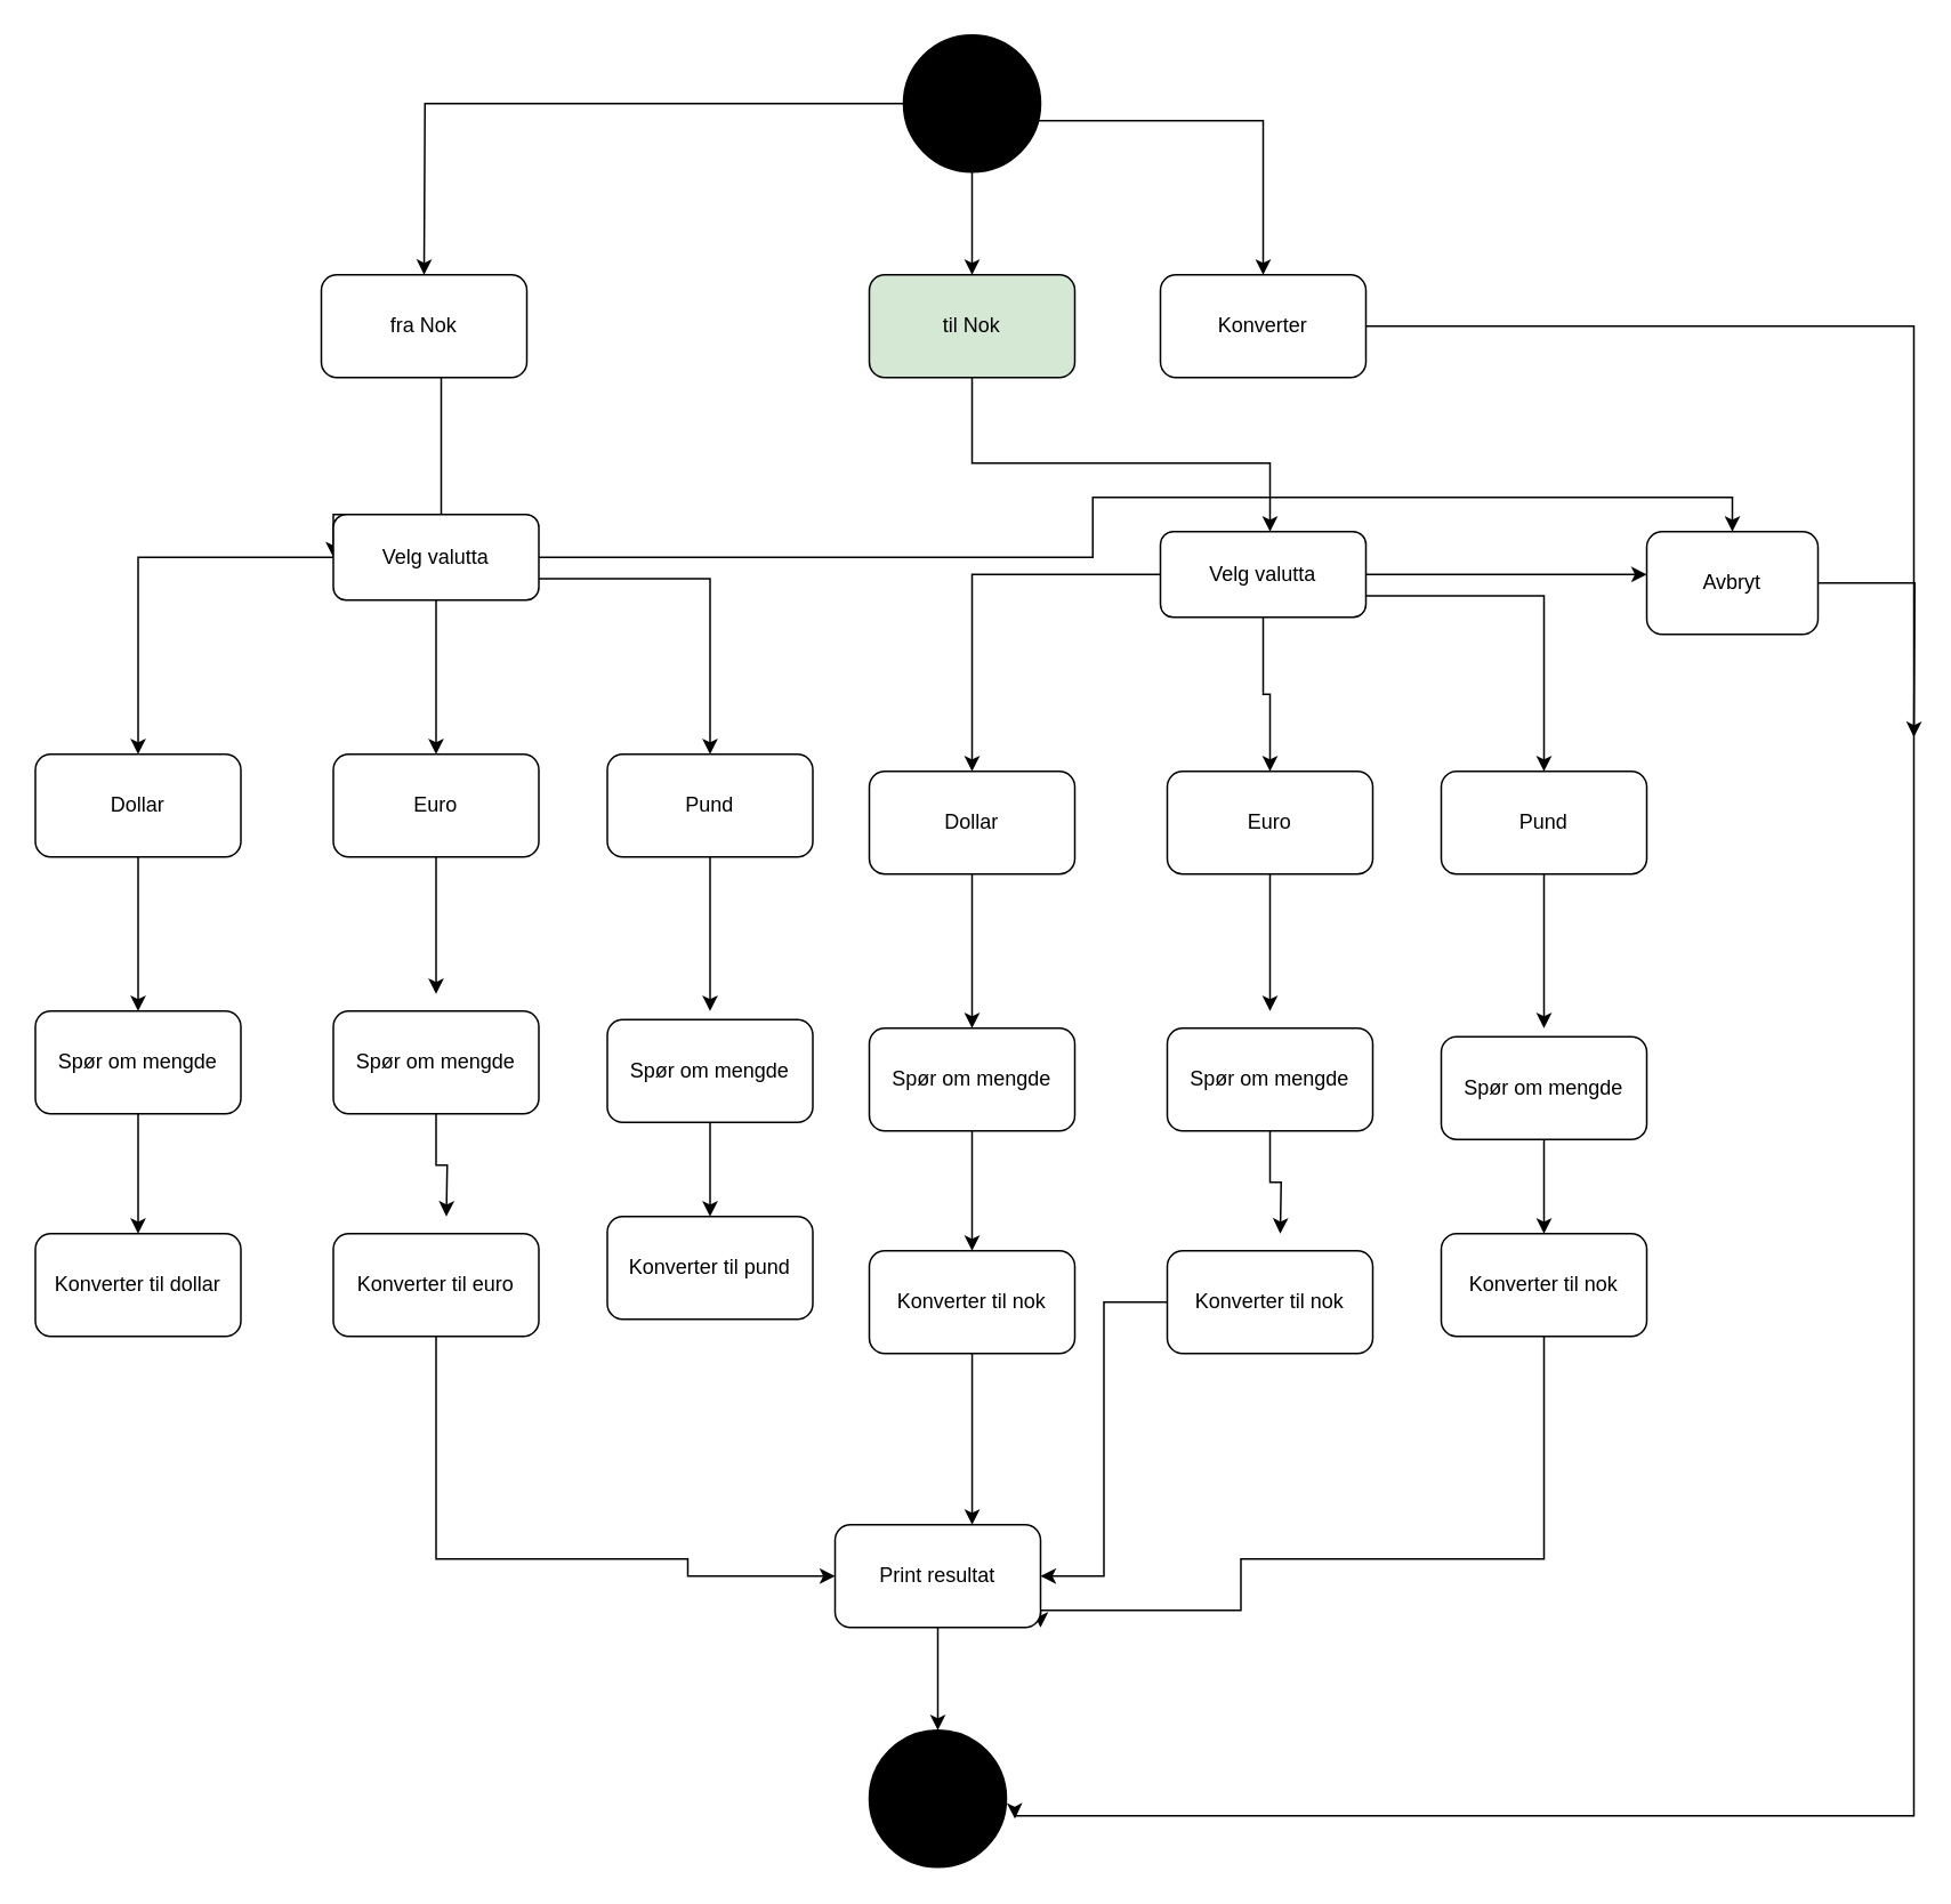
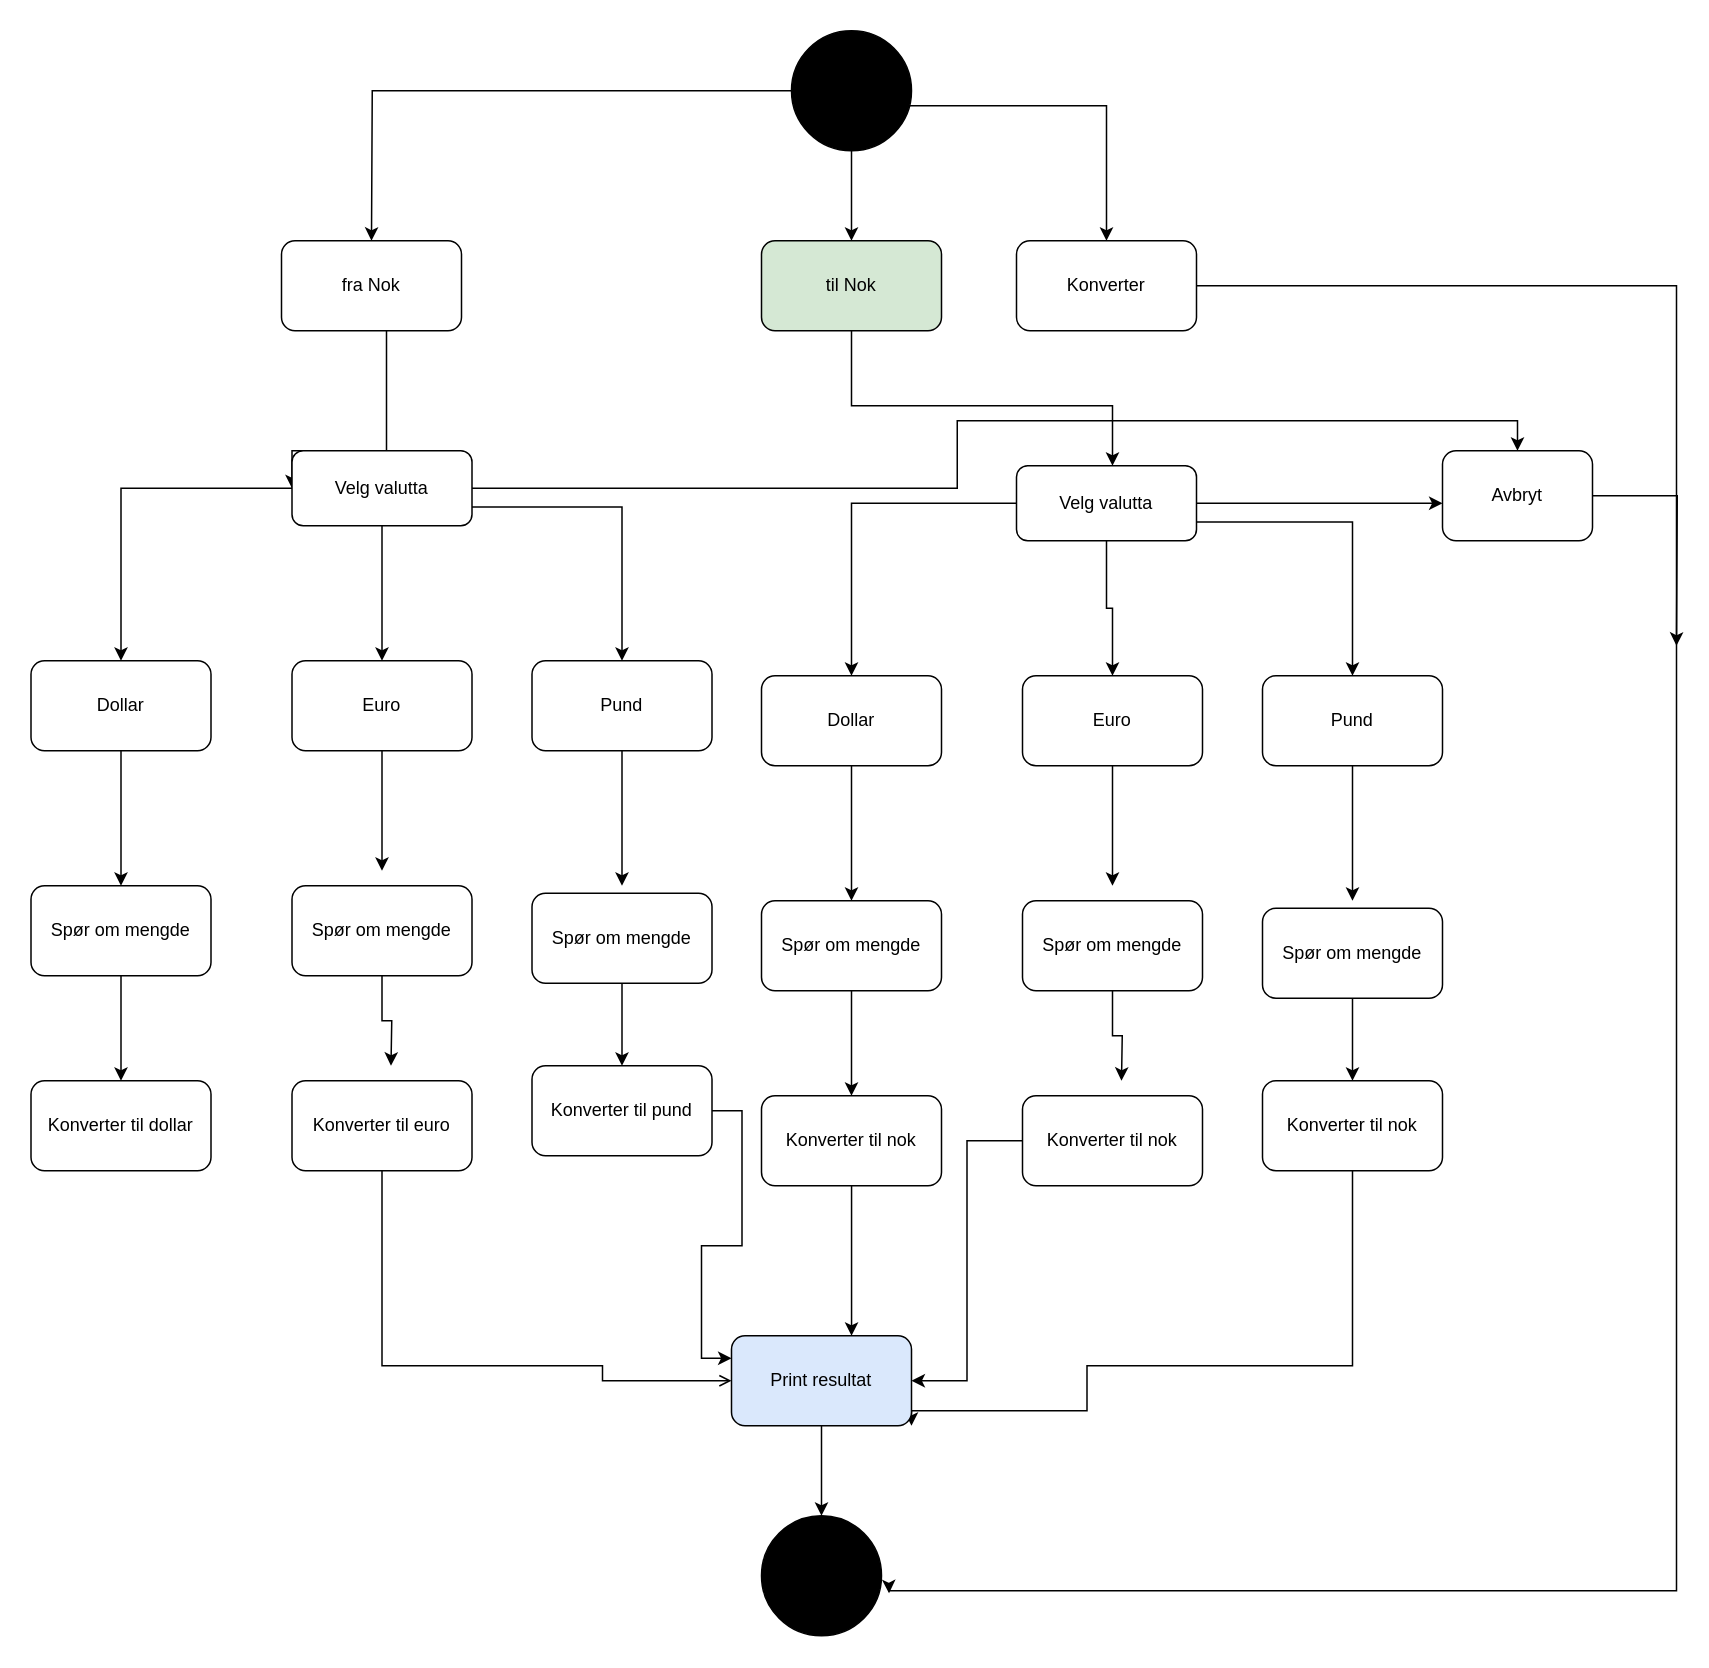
- <mxCell id="24" value="Avbryt" style="rounded=1;whiteSpace=wrap;html=1;fillColor=#FFFFFF;" vertex="1" parent="1"><mxGeometry x="961" y="310" width="100" height="60" as="geometry" /></mxCell>
+ <mxCell id="24" value="Avbryt" style="rounded=1;whiteSpace=wrap;html=1;fillColor=#FFFFFF;" vertex="1" parent="1"><mxGeometry x="961" y="300" width="100" height="60" as="geometry" /></mxCell>
+ <mxCell id="34" style="edgeStyle=orthogonalEdgeStyle;rounded=0;orthogonalLoop=1;jettySize=auto;html=1;entryX=0;entryY=0.25;entryDx=0;entryDy=0;" edge="1" parent="1" source="35" target="60"><mxGeometry relative="1" as="geometry" /></mxCell>
- <mxCell id="32" style="edgeStyle=orthogonalEdgeStyle;rounded=0;orthogonalLoop=1;jettySize=auto;html=1;entryX=0;entryY=0.5;entryDx=0;entryDy=0;" edge="1" parent="1" source="33" target="60"><mxGeometry relative="1" as="geometry"><Array as="points"><mxPoint x="254" y="910" /><mxPoint x="401" y="910" /><mxPoint x="401" y="920" /></Array></mxGeometry></mxCell>
+ <mxCell id="32" style="edgeStyle=orthogonalEdgeStyle;rounded=0;orthogonalLoop=1;jettySize=auto;html=1;entryX=0;entryY=0.5;entryDx=0;entryDy=0;endArrow=open;" edge="1" parent="1" source="33" target="60"><mxGeometry relative="1" as="geometry"><Array as="points"><mxPoint x="254" y="910" /><mxPoint x="401" y="910" /><mxPoint x="401" y="920" /></Array></mxGeometry></mxCell>
- <mxCell id="60" value="Print resultat" style="rounded=1;whiteSpace=wrap;html=1;fillColor=#FFFFFF;" vertex="1" parent="1"><mxGeometry x="487" y="890" width="120" height="60" as="geometry" /></mxCell>
+ <mxCell id="60" value="Print resultat" style="rounded=1;whiteSpace=wrap;html=1;fillColor=#dae8fc;" vertex="1" parent="1"><mxGeometry x="487" y="890" width="120" height="60" as="geometry" /></mxCell>
